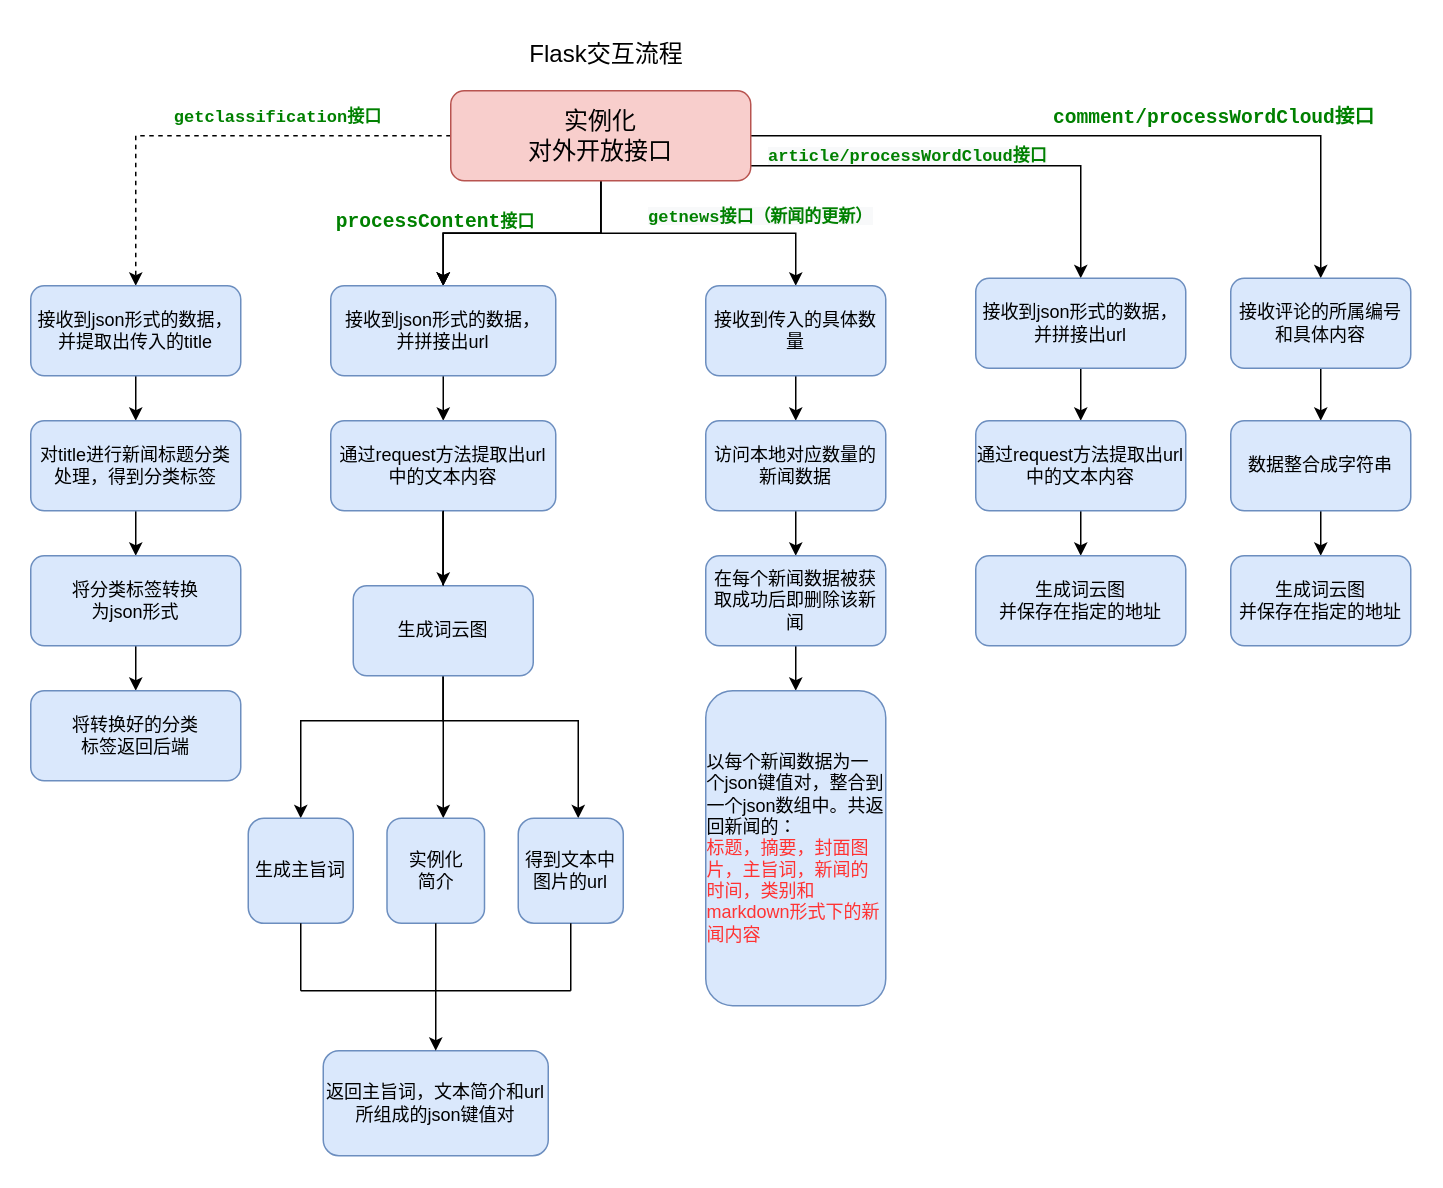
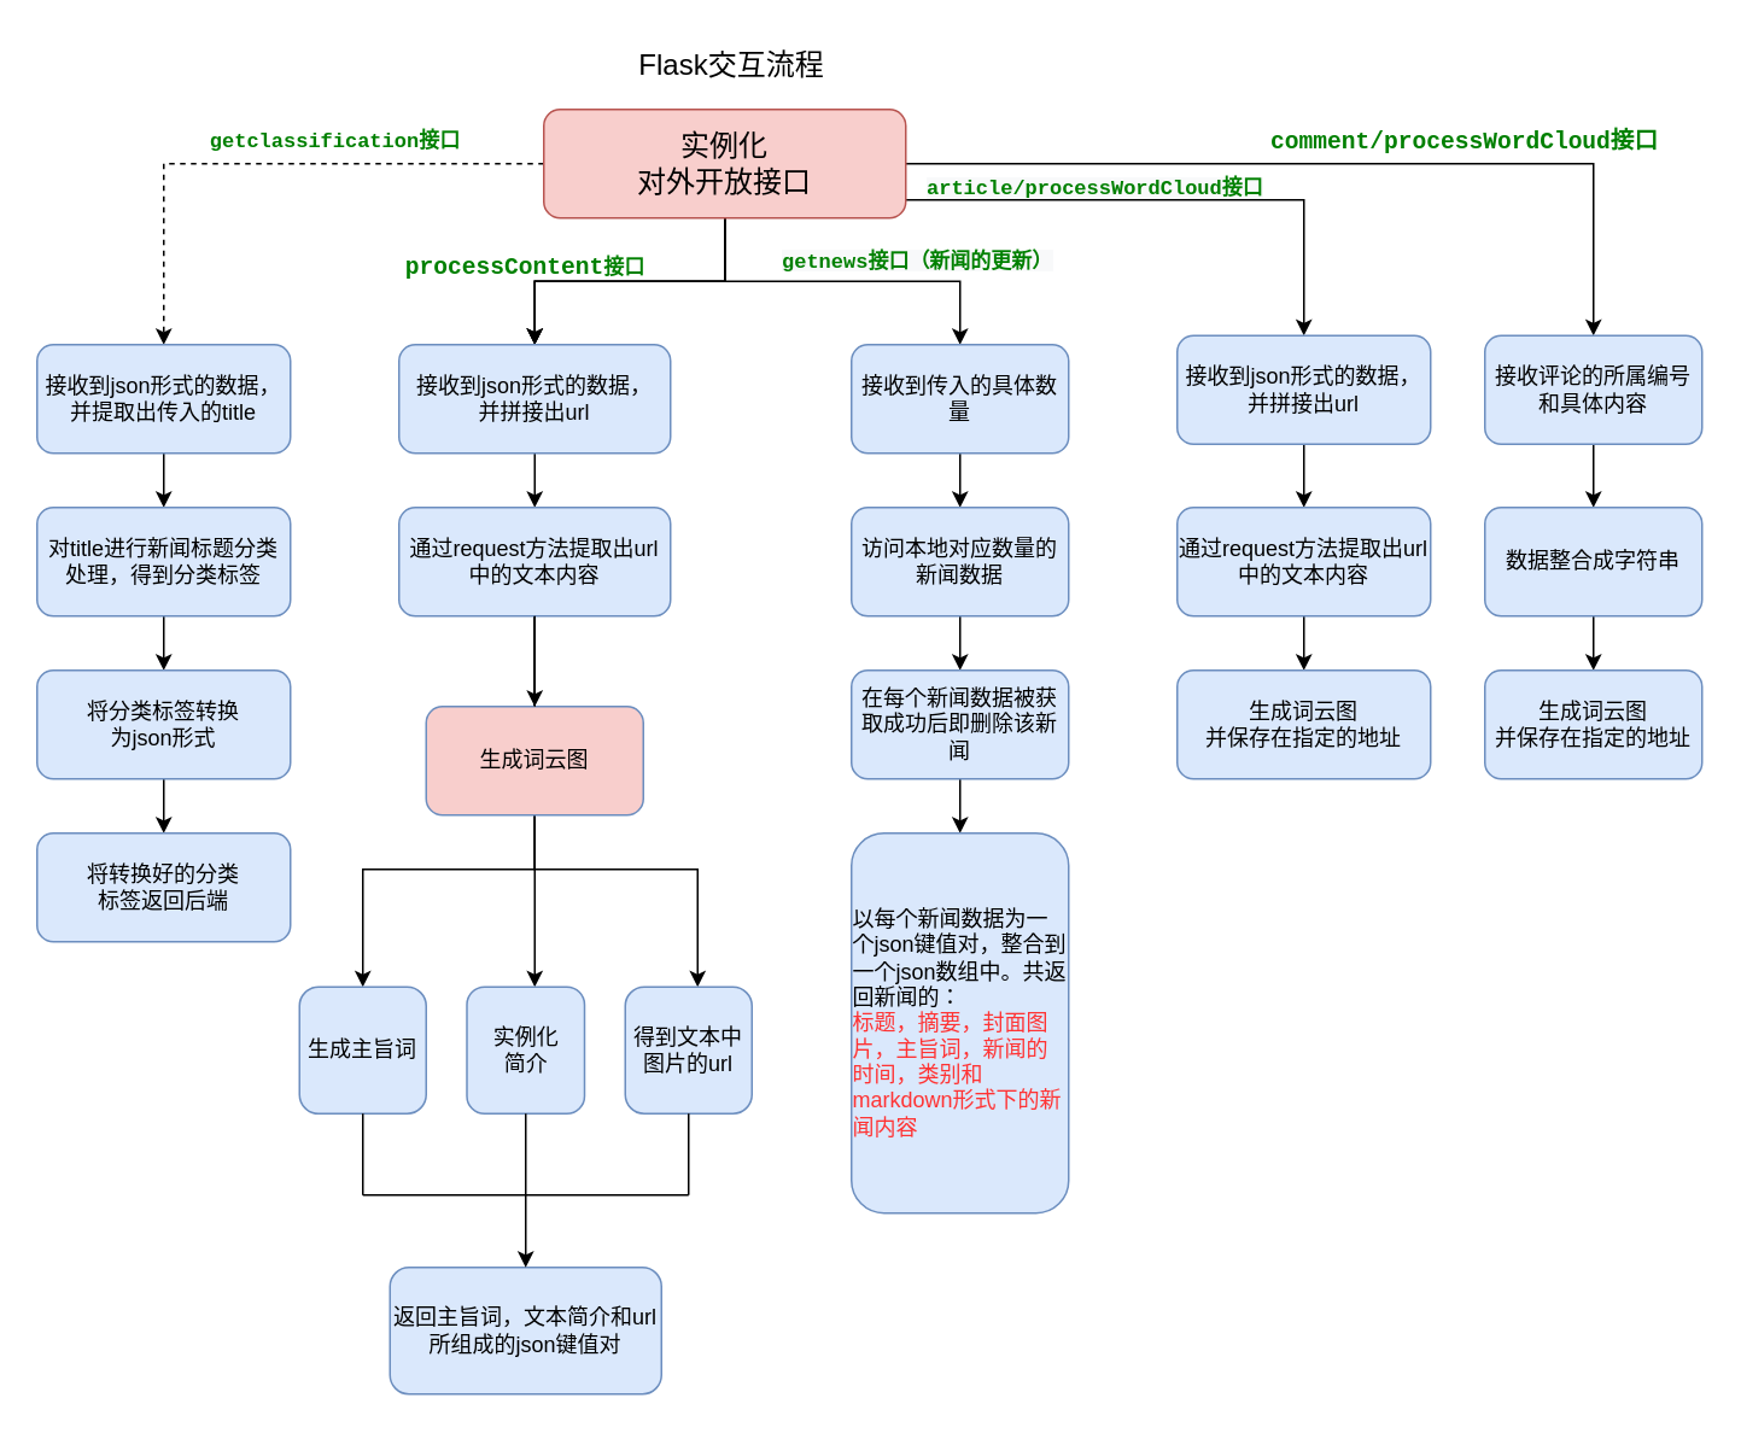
- <mxCell id="37" value="生成词云图" style="whiteSpace=wrap;html=1;fillColor=#dae8fc;strokeColor=#6c8ebf;rounded=1;" parent="1" vertex="1"><mxGeometry x="235" y="390" width="120" height="60" as="geometry" /></mxCell>
+ <mxCell id="37" value="生成词云图" style="whiteSpace=wrap;html=1;fillColor=#f8cecc;strokeColor=#6c8ebf;rounded=1;" parent="1" vertex="1"><mxGeometry x="235" y="390" width="120" height="60" as="geometry" /></mxCell>
